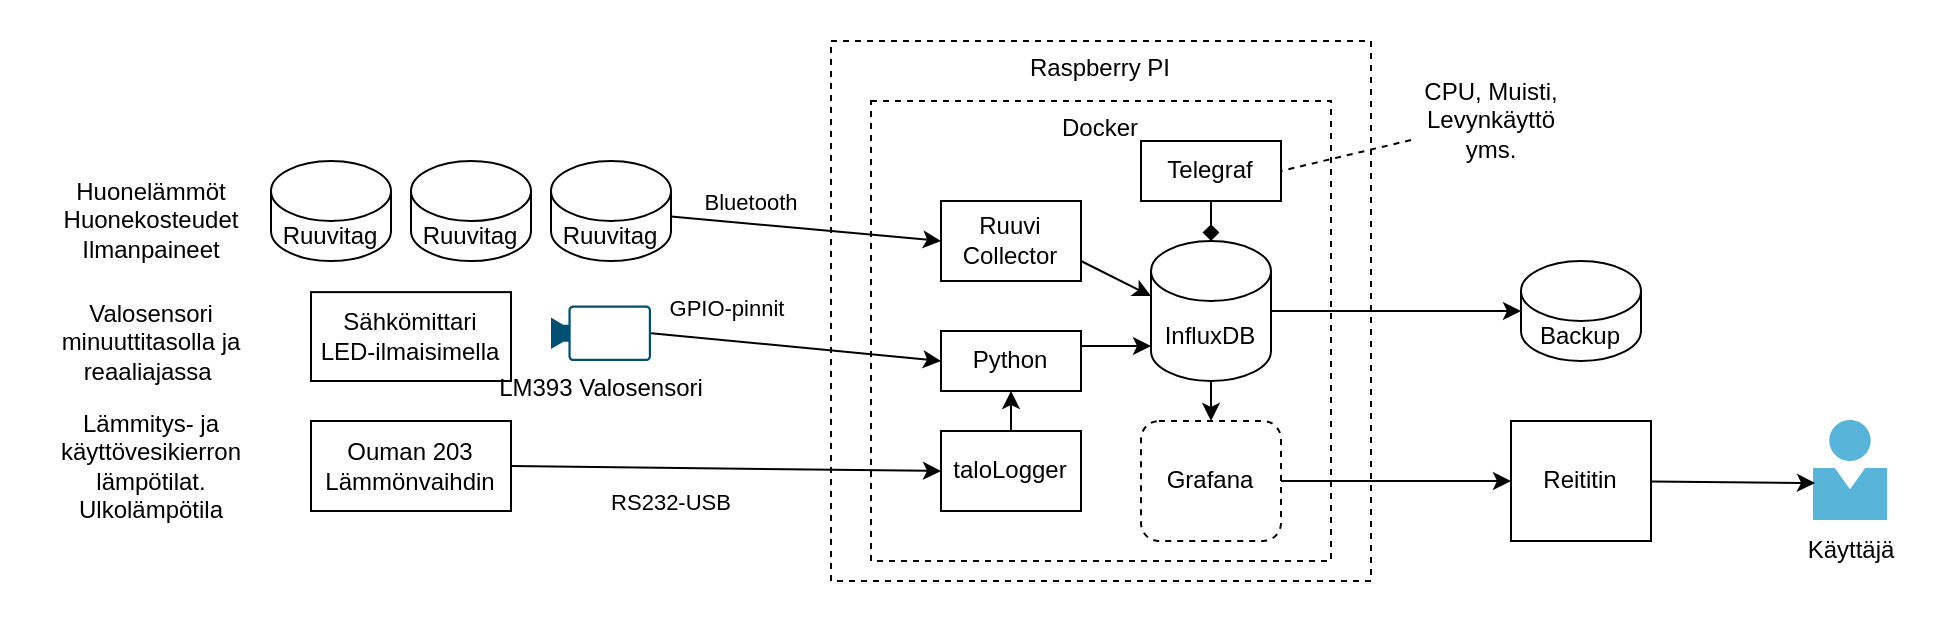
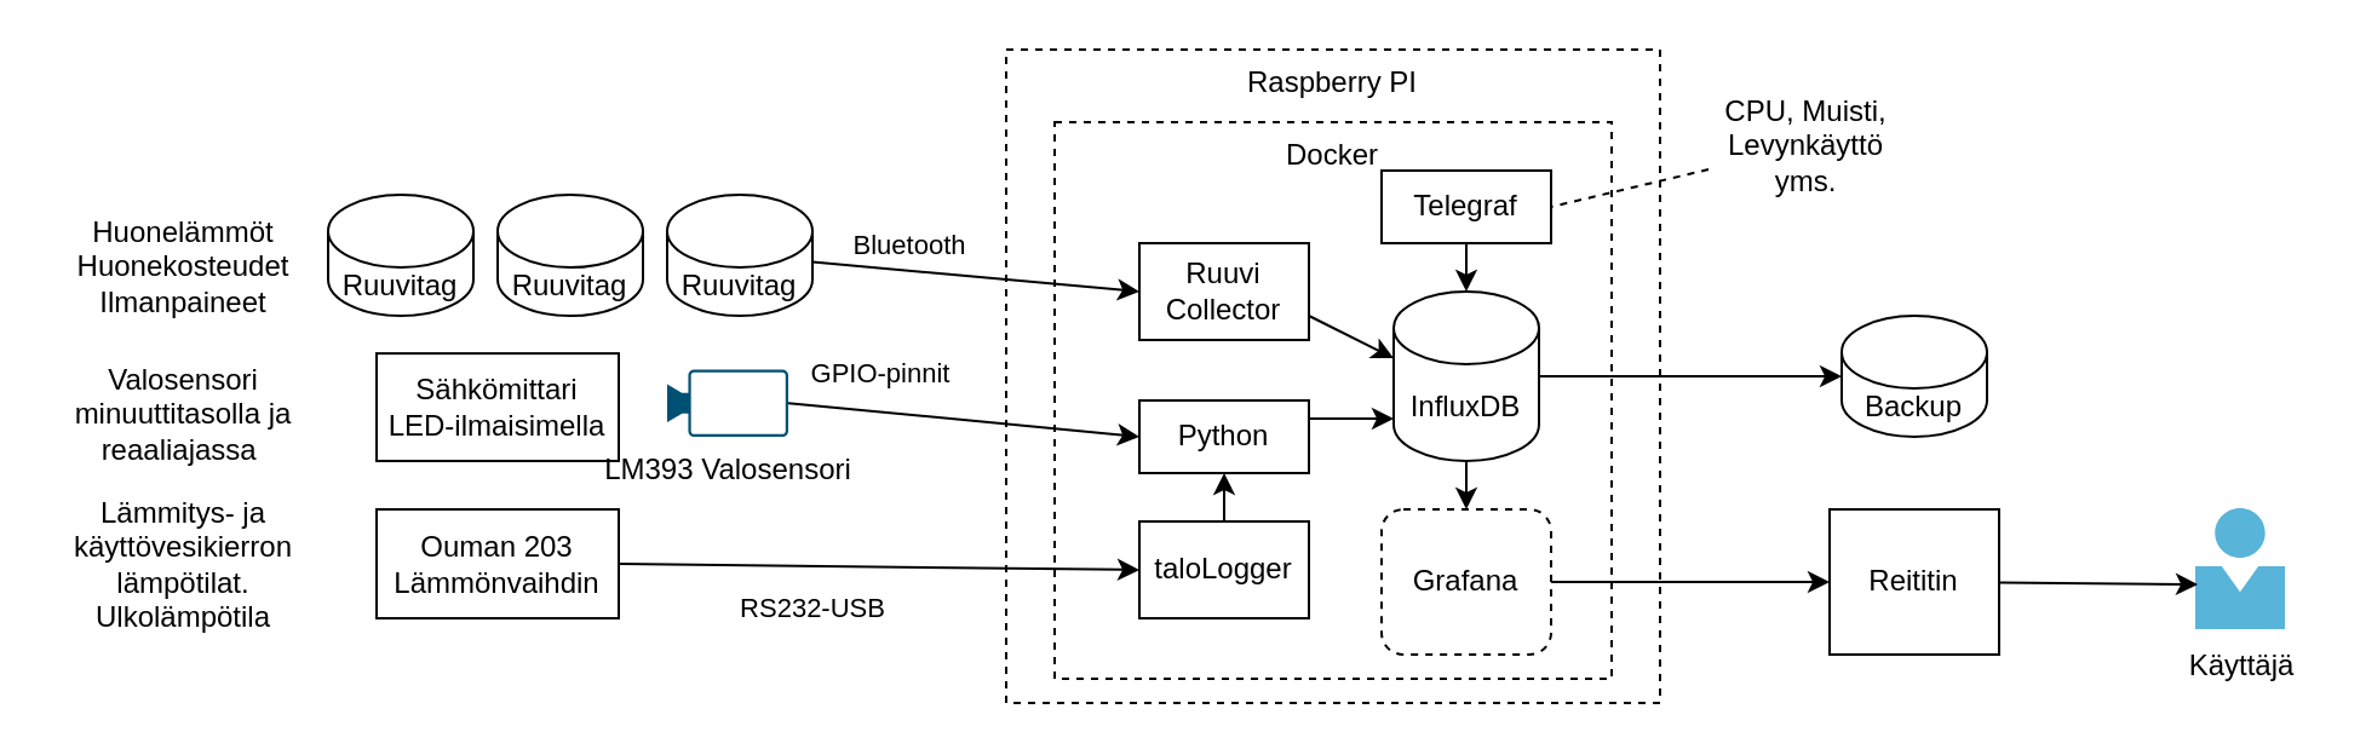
- <mxCell id="34" style="edgeStyle=none;rounded=0;orthogonalLoop=1;jettySize=auto;html=1;entryX=0.5;entryY=0;entryDx=0;entryDy=0;entryPerimeter=0;exitX=0.5;exitY=1;exitDx=0;exitDy=0;endArrow=diamond;" edge="1" parent="1" source="33" target="5"><mxGeometry relative="1" as="geometry"><mxPoint x="550" y="140" as="sourcePoint" /><mxPoint x="585" y="157.5" as="targetPoint" /></mxGeometry></mxCell>
+ <mxCell id="34" style="edgeStyle=none;rounded=0;orthogonalLoop=1;jettySize=auto;html=1;entryX=0.5;entryY=0;entryDx=0;entryDy=0;entryPerimeter=0;exitX=0.5;exitY=1;exitDx=0;exitDy=0;" edge="1" parent="1" source="33" target="5"><mxGeometry relative="1" as="geometry"><mxPoint x="550" y="140" as="sourcePoint" /><mxPoint x="585" y="157.5" as="targetPoint" /></mxGeometry></mxCell>
